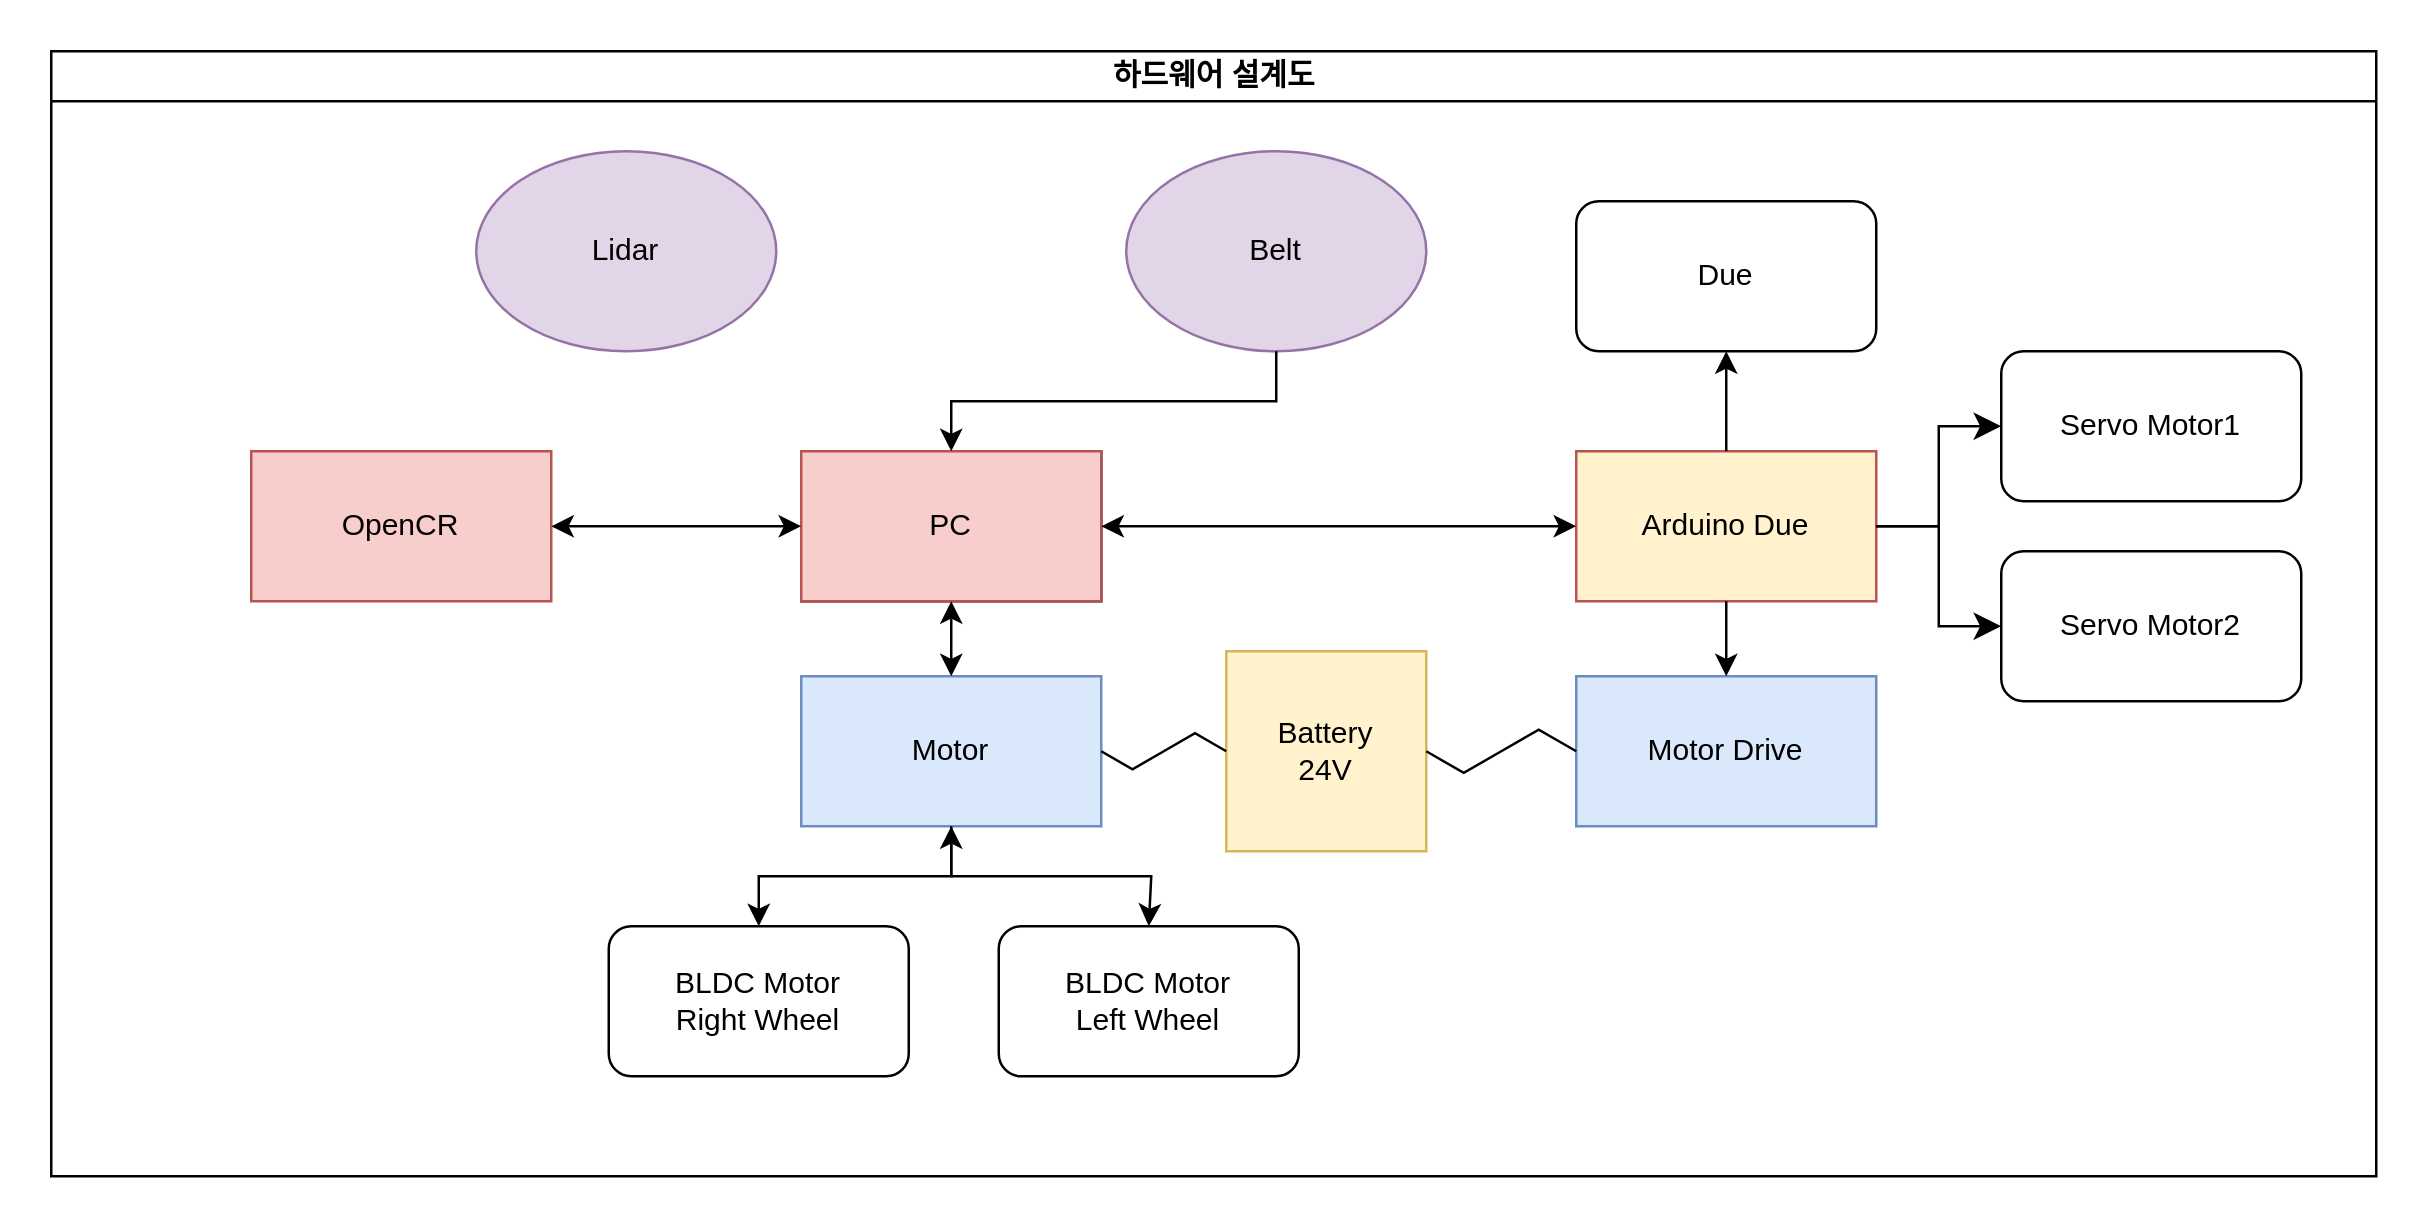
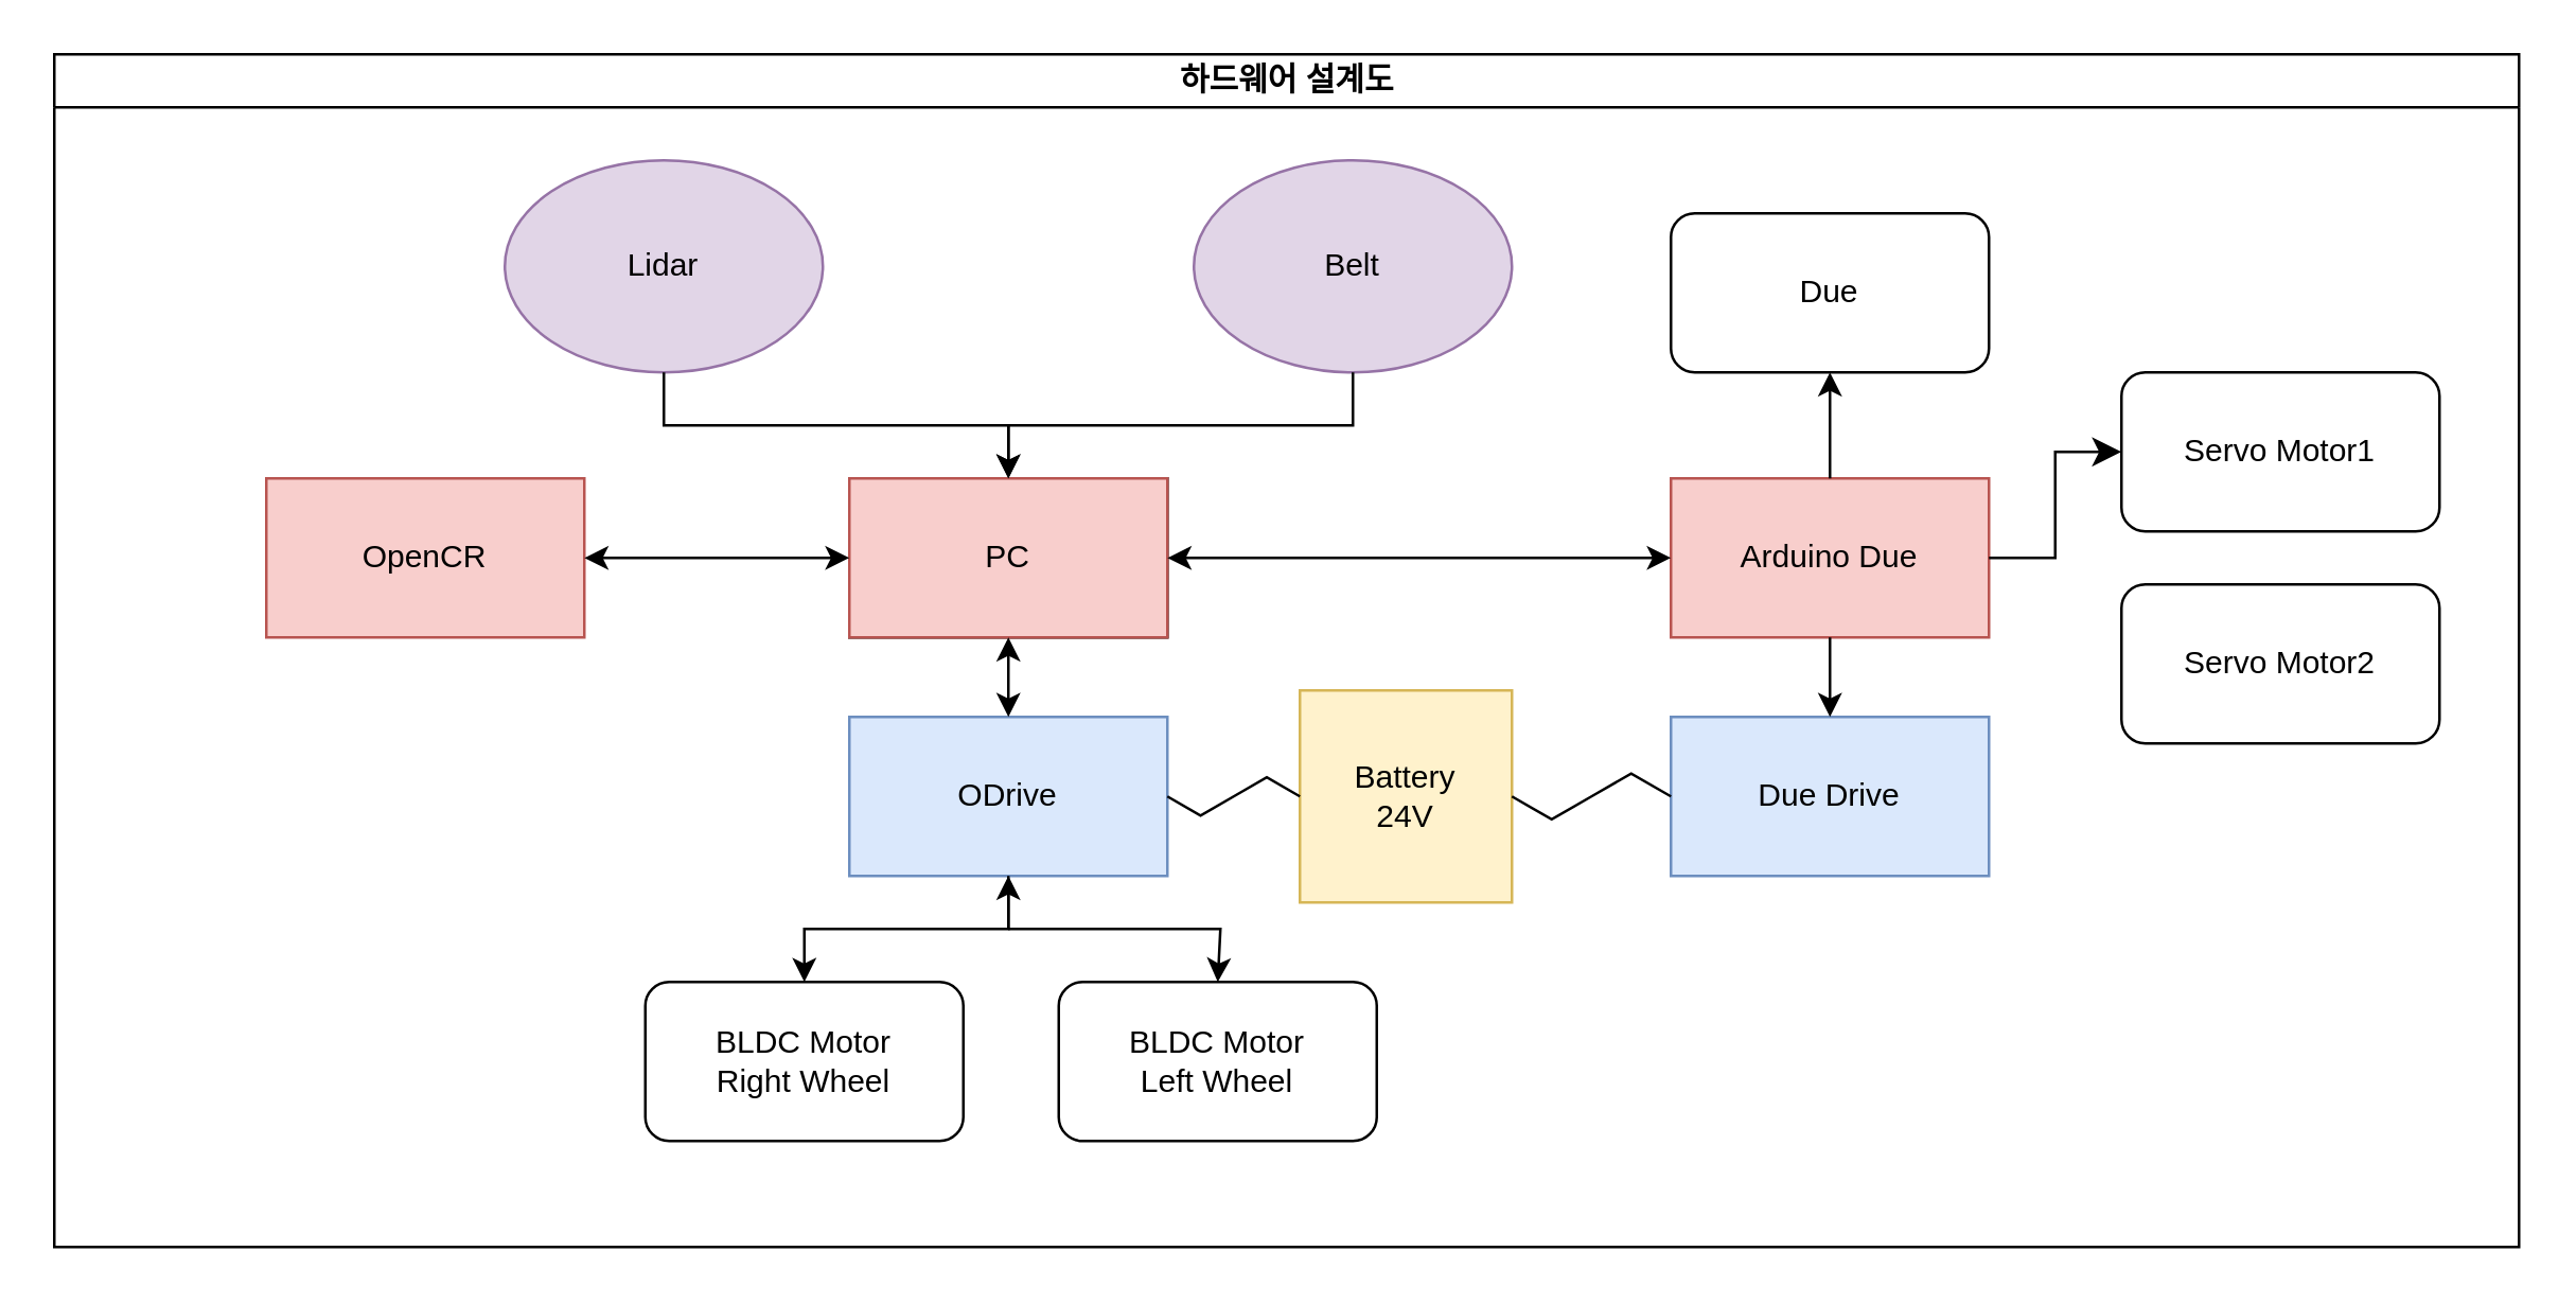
+ <mxCell id="27" value="" style="endArrow=classic;html=1;rounded=0;exitX=0.5;exitY=1;exitDx=0;exitDy=0;entryX=0.5;entryY=0;entryDx=0;entryDy=0;" edge="1" parent="1" source="8" target="23"><mxGeometry width="50" height="50" relative="1" as="geometry"><mxPoint x="340" y="200" as="sourcePoint" /><mxPoint x="390" y="150" as="targetPoint" /><Array as="points"><mxPoint x="250" y="160" /><mxPoint x="380" y="160" /></Array></mxGeometry></mxCell>
- <mxCell id="3" value="Arduino Due" style="rounded=0;whiteSpace=wrap;html=1;fillColor=#fff2cc;strokeColor=#b85450;" vertex="1" parent="2"><mxGeometry x="610" y="160" width="120" height="60" as="geometry" /></mxCell>
+ <mxCell id="3" value="Arduino Due" style="rounded=0;whiteSpace=wrap;html=1;fillColor=#f8cecc;strokeColor=#b85450;" vertex="1" parent="2"><mxGeometry x="610" y="160" width="120" height="60" as="geometry" /></mxCell>
- <mxCell id="21" value="" style="edgeStyle=elbowEdgeStyle;elbow=horizontal;endArrow=classic;html=1;curved=0;rounded=0;endSize=8;startSize=8;exitX=1;exitY=0.5;exitDx=0;exitDy=0;entryX=0;entryY=0.5;entryDx=0;entryDy=0;" edge="1" parent="2" source="3" target="19"><mxGeometry width="50" height="50" relative="1" as="geometry"><mxPoint x="870" y="260" as="sourcePoint" /><mxPoint x="920" y="210" as="targetPoint" /></mxGeometry></mxCell>
- <mxCell id="5" value="Motor" style="rounded=0;whiteSpace=wrap;html=1;fillColor=#dae8fc;strokeColor=#6c8ebf;" vertex="1" parent="2"><mxGeometry x="300" y="250" width="120" height="60" as="geometry" /></mxCell>
+ <mxCell id="5" value="ODrive" style="rounded=0;whiteSpace=wrap;html=1;fillColor=#dae8fc;strokeColor=#6c8ebf;" vertex="1" parent="2"><mxGeometry x="300" y="250" width="120" height="60" as="geometry" /></mxCell>
- <mxCell id="12" value="Motor Drive" style="rounded=0;whiteSpace=wrap;html=1;fillColor=#dae8fc;strokeColor=#6c8ebf;" vertex="1" parent="2"><mxGeometry x="610" y="250" width="120" height="60" as="geometry" /></mxCell>
+ <mxCell id="12" value="Due Drive" style="rounded=0;whiteSpace=wrap;html=1;fillColor=#dae8fc;strokeColor=#6c8ebf;" vertex="1" parent="2"><mxGeometry x="610" y="250" width="120" height="60" as="geometry" /></mxCell>
